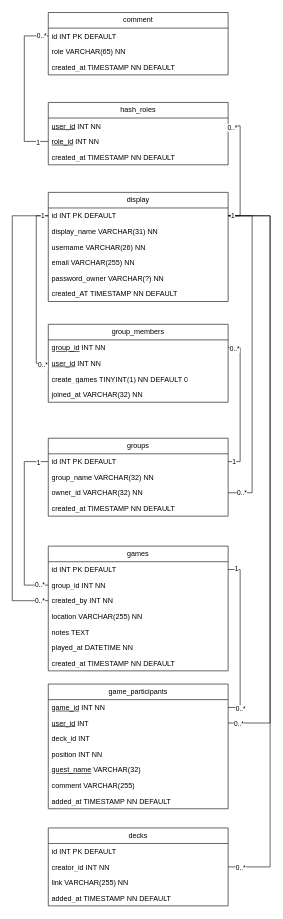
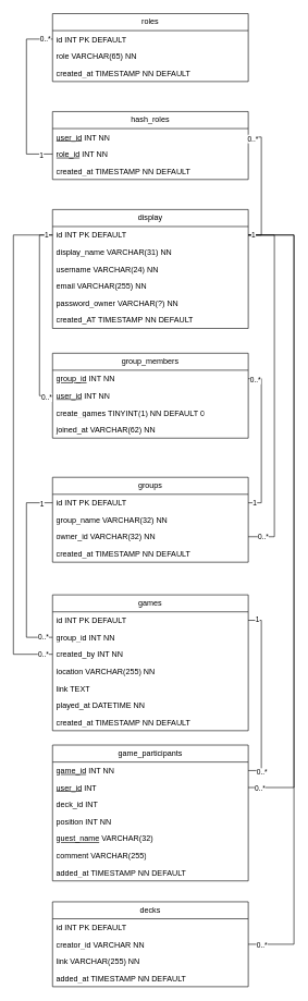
- <mxCell id="9" value="comment" style="swimlane;fontStyle=0;childLayout=stackLayout;horizontal=1;startSize=26;fillColor=none;horizontalStack=0;resizeParent=1;resizeParentMax=0;resizeLast=0;collapsible=1;marginBottom=0;whiteSpace=wrap;html=1;" parent="1" vertex="1"><mxGeometry x="80" y="20" width="300" height="104" as="geometry" /></mxCell>
+ <mxCell id="9" value="roles" style="swimlane;fontStyle=0;childLayout=stackLayout;horizontal=1;startSize=26;fillColor=none;horizontalStack=0;resizeParent=1;resizeParentMax=0;resizeLast=0;collapsible=1;marginBottom=0;whiteSpace=wrap;html=1;" parent="1" vertex="1"><mxGeometry x="80" y="20" width="300" height="104" as="geometry" /></mxCell>
- <mxCell id="5" value="username VARCHAR(26) NN" style="text;strokeColor=none;fillColor=none;align=left;verticalAlign=top;spacingLeft=4;spacingRight=4;overflow=hidden;rotatable=0;points=[[0,0.5],[1,0.5]];portConstraint=eastwest;whiteSpace=wrap;html=1;" parent="2" vertex="1"><mxGeometry y="78" width="300" height="26" as="geometry" /></mxCell>
+ <mxCell id="5" value="username VARCHAR(24) NN" style="text;strokeColor=none;fillColor=none;align=left;verticalAlign=top;spacingLeft=4;spacingRight=4;overflow=hidden;rotatable=0;points=[[0,0.5],[1,0.5]];portConstraint=eastwest;whiteSpace=wrap;html=1;" parent="2" vertex="1"><mxGeometry y="78" width="300" height="26" as="geometry" /></mxCell>
- <mxCell id="31" value="joined_at VARCHAR(32) NN" style="text;strokeColor=none;fillColor=none;align=left;verticalAlign=top;spacingLeft=4;spacingRight=4;overflow=hidden;rotatable=0;points=[[0,0.5],[1,0.5]];portConstraint=eastwest;whiteSpace=wrap;html=1;" parent="27" vertex="1"><mxGeometry y="104" width="300" height="26" as="geometry" /></mxCell>
+ <mxCell id="31" value="joined_at VARCHAR(62) NN" style="text;strokeColor=none;fillColor=none;align=left;verticalAlign=top;spacingLeft=4;spacingRight=4;overflow=hidden;rotatable=0;points=[[0,0.5],[1,0.5]];portConstraint=eastwest;whiteSpace=wrap;html=1;" parent="27" vertex="1"><mxGeometry y="104" width="300" height="26" as="geometry" /></mxCell>
- <mxCell id="44" value="notes TEXT" style="text;strokeColor=none;fillColor=none;align=left;verticalAlign=top;spacingLeft=4;spacingRight=4;overflow=hidden;rotatable=0;points=[[0,0.5],[1,0.5]];portConstraint=eastwest;whiteSpace=wrap;html=1;" parent="39" vertex="1"><mxGeometry y="130" width="300" height="26" as="geometry" /></mxCell>
+ <mxCell id="44" value="link TEXT" style="text;strokeColor=none;fillColor=none;align=left;verticalAlign=top;spacingLeft=4;spacingRight=4;overflow=hidden;rotatable=0;points=[[0,0.5],[1,0.5]];portConstraint=eastwest;whiteSpace=wrap;html=1;" parent="39" vertex="1"><mxGeometry y="130" width="300" height="26" as="geometry" /></mxCell>
- <mxCell id="63" value="creator_id INT NN" style="text;strokeColor=none;fillColor=none;align=left;verticalAlign=top;spacingLeft=4;spacingRight=4;overflow=hidden;rotatable=0;points=[[0,0.5],[1,0.5]];portConstraint=eastwest;whiteSpace=wrap;html=1;" parent="61" vertex="1"><mxGeometry y="52" width="300" height="26" as="geometry" /></mxCell>
+ <mxCell id="63" value="creator_id VARCHAR NN" style="text;strokeColor=none;fillColor=none;align=left;verticalAlign=top;spacingLeft=4;spacingRight=4;overflow=hidden;rotatable=0;points=[[0,0.5],[1,0.5]];portConstraint=eastwest;whiteSpace=wrap;html=1;" parent="61" vertex="1"><mxGeometry y="52" width="300" height="26" as="geometry" /></mxCell>
